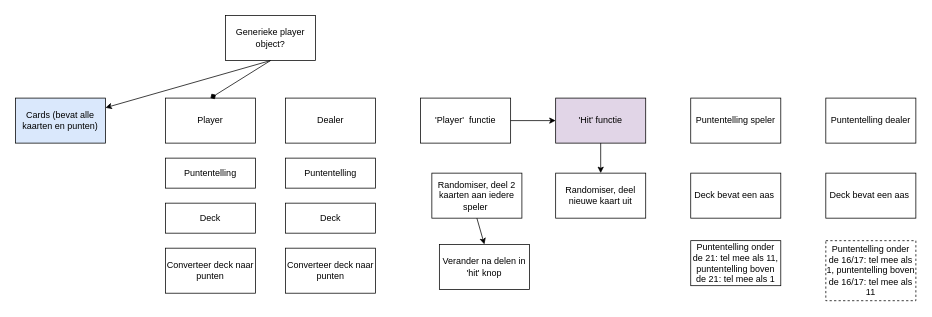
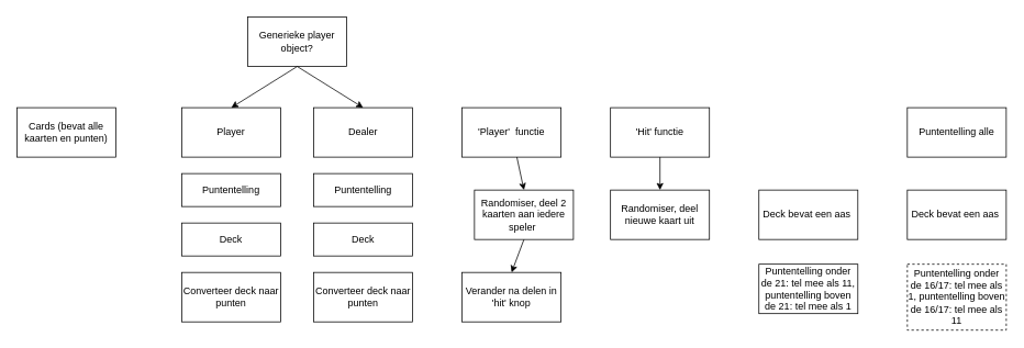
- <mxCell id="16" value="" style="endArrow=classic;html=1;exitX=0.5;exitY=1;exitDx=0;exitDy=0;" parent="1" source="14" target="13" edge="1"><mxGeometry width="50" height="50" relative="1" as="geometry"><mxPoint x="340" y="210" as="sourcePoint" /><mxPoint x="390" y="160" as="targetPoint" /></mxGeometry></mxCell>
+ <mxCell id="16" value="" style="endArrow=classic;html=1;exitX=0.5;exitY=1;exitDx=0;exitDy=0;entryX=0.5;entryY=0;entryDx=0;entryDy=0;" parent="1" source="14" target="3" edge="1"><mxGeometry width="50" height="50" relative="1" as="geometry"><mxPoint x="340" y="210" as="sourcePoint" /><mxPoint x="390" y="160" as="targetPoint" /></mxGeometry></mxCell>
- <mxCell id="15" value="" style="endArrow=diamond;html=1;entryX=0.5;entryY=0;entryDx=0;entryDy=0;exitX=0.5;exitY=1;exitDx=0;exitDy=0;" parent="1" source="14" target="2" edge="1"><mxGeometry width="50" height="50" relative="1" as="geometry"><mxPoint x="340" y="210" as="sourcePoint" /><mxPoint x="390" y="160" as="targetPoint" /></mxGeometry></mxCell>
+ <mxCell id="15" value="" style="endArrow=classic;html=1;entryX=0.5;entryY=0;entryDx=0;entryDy=0;exitX=0.5;exitY=1;exitDx=0;exitDy=0;" parent="1" source="14" target="2" edge="1"><mxGeometry width="50" height="50" relative="1" as="geometry"><mxPoint x="340" y="210" as="sourcePoint" /><mxPoint x="390" y="160" as="targetPoint" /></mxGeometry></mxCell>
- <mxCell id="13" value="Cards (bevat alle kaarten en punten)" style="rounded=0;whiteSpace=wrap;html=1;fillColor=#dae8fc;" parent="1" vertex="1"><mxGeometry x="20" y="130" width="120" height="60" as="geometry" /></mxCell>
+ <mxCell id="13" value="Cards (bevat alle kaarten en punten)" style="rounded=0;whiteSpace=wrap;html=1;" parent="1" vertex="1"><mxGeometry x="20" y="130" width="120" height="60" as="geometry" /></mxCell>
- <mxCell id="17" value="" style="endArrow=classic;html=1;" parent="1" source="4" target="5" edge="1"><mxGeometry width="50" height="50" relative="1" as="geometry"><mxPoint x="530" y="300" as="sourcePoint" /><mxPoint x="580" y="250" as="targetPoint" /></mxGeometry></mxCell>
+ <mxCell id="17" value="" style="endArrow=classic;html=1;entryX=0.5;entryY=0;entryDx=0;entryDy=0;" parent="1" source="4" target="6" edge="1"><mxGeometry width="50" height="50" relative="1" as="geometry"><mxPoint x="530" y="300" as="sourcePoint" /><mxPoint x="580" y="250" as="targetPoint" /></mxGeometry></mxCell>
- <mxCell id="5" value="'Hit' functie" style="rounded=0;whiteSpace=wrap;html=1;fillColor=#e1d5e7;" parent="1" vertex="1"><mxGeometry x="740" y="130" width="120" height="60" as="geometry" /></mxCell>
+ <mxCell id="5" value="'Hit' functie" style="rounded=0;whiteSpace=wrap;html=1;" parent="1" vertex="1"><mxGeometry x="740" y="130" width="120" height="60" as="geometry" /></mxCell>
- <mxCell id="21" value="Puntentelling speler" style="rounded=0;whiteSpace=wrap;html=1;" parent="1" vertex="1"><mxGeometry x="920" y="130" width="120" height="60" as="geometry" /></mxCell>
- <mxCell id="25" value="Puntentelling dealer" style="rounded=0;whiteSpace=wrap;html=1;" parent="1" vertex="1"><mxGeometry x="1100" y="130" width="120" height="60" as="geometry" /></mxCell>
+ <mxCell id="25" value="Puntentelling alle" style="rounded=0;whiteSpace=wrap;html=1;" parent="1" vertex="1"><mxGeometry x="1100" y="130" width="120" height="60" as="geometry" /></mxCell>
- <mxCell id="18" value="Verander na delen in 'hit' knop" style="rounded=0;whiteSpace=wrap;html=1;" parent="1" vertex="1"><mxGeometry x="585" y="325" width="120" height="60" as="geometry" /></mxCell>
+ <mxCell id="18" value="Verander na delen in 'hit' knop" style="rounded=0;whiteSpace=wrap;html=1;" parent="1" vertex="1"><mxGeometry x="560" y="330" width="120" height="60" as="geometry" /></mxCell>
